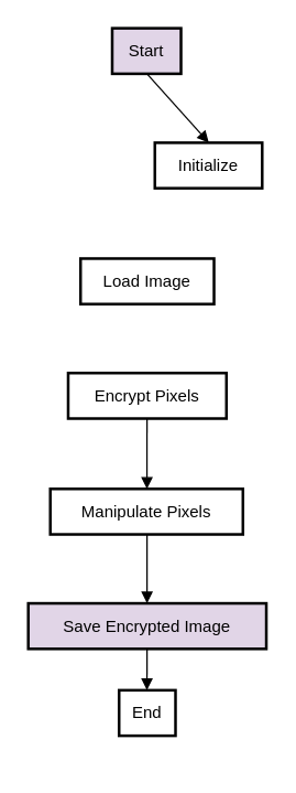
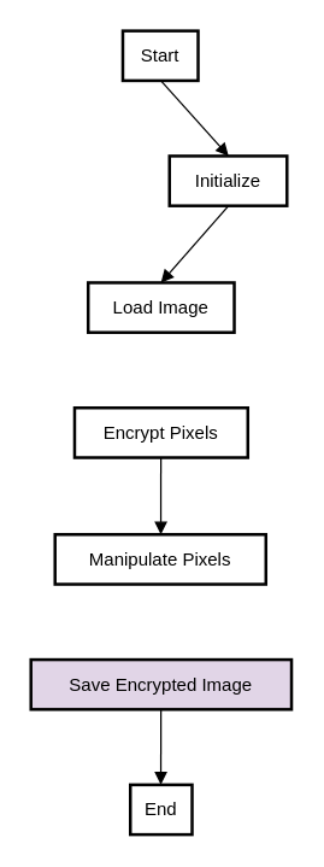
- <mxCell id="2" value="Start" style="whiteSpace=wrap;strokeWidth=2;fillColor=#e1d5e7;" parent="1" vertex="1"><mxGeometry x="81" width="50" height="33" as="geometry" y="20" /></mxCell>
+ <mxCell id="2" value="Start" style="whiteSpace=wrap;strokeWidth=2;" parent="1" vertex="1"><mxGeometry x="81" width="50" height="33" as="geometry" y="20" /></mxCell>
+ <mxCell id="10" value="" style="curved=1;startArrow=none;endArrow=block;exitX=0.503;exitY=1.024;entryX=0.498;entryY=-0.006;" parent="1" source="3" target="4" edge="1"><mxGeometry relative="1" as="geometry"><Array as="points" /></mxGeometry></mxCell>
- <mxCell id="12" value="" style="curved=1;startArrow=none;endArrow=block;exitX=0.502;exitY=1.0;entryX=0.499;entryY=2.312e-7;" parent="1" source="6" target="7" edge="1"><mxGeometry relative="1" as="geometry"><Array as="points" /></mxGeometry></mxCell>
- <mxCell id="8" value="End" style="whiteSpace=wrap;strokeWidth=2;" parent="1" vertex="1"><mxGeometry x="86" y="500" width="41" height="33" as="geometry" /></mxCell>
+ <mxCell id="8" value="End" style="whiteSpace=wrap;strokeWidth=2;" parent="1" vertex="1"><mxGeometry x="86" y="520" width="41" height="33" as="geometry" /></mxCell>
